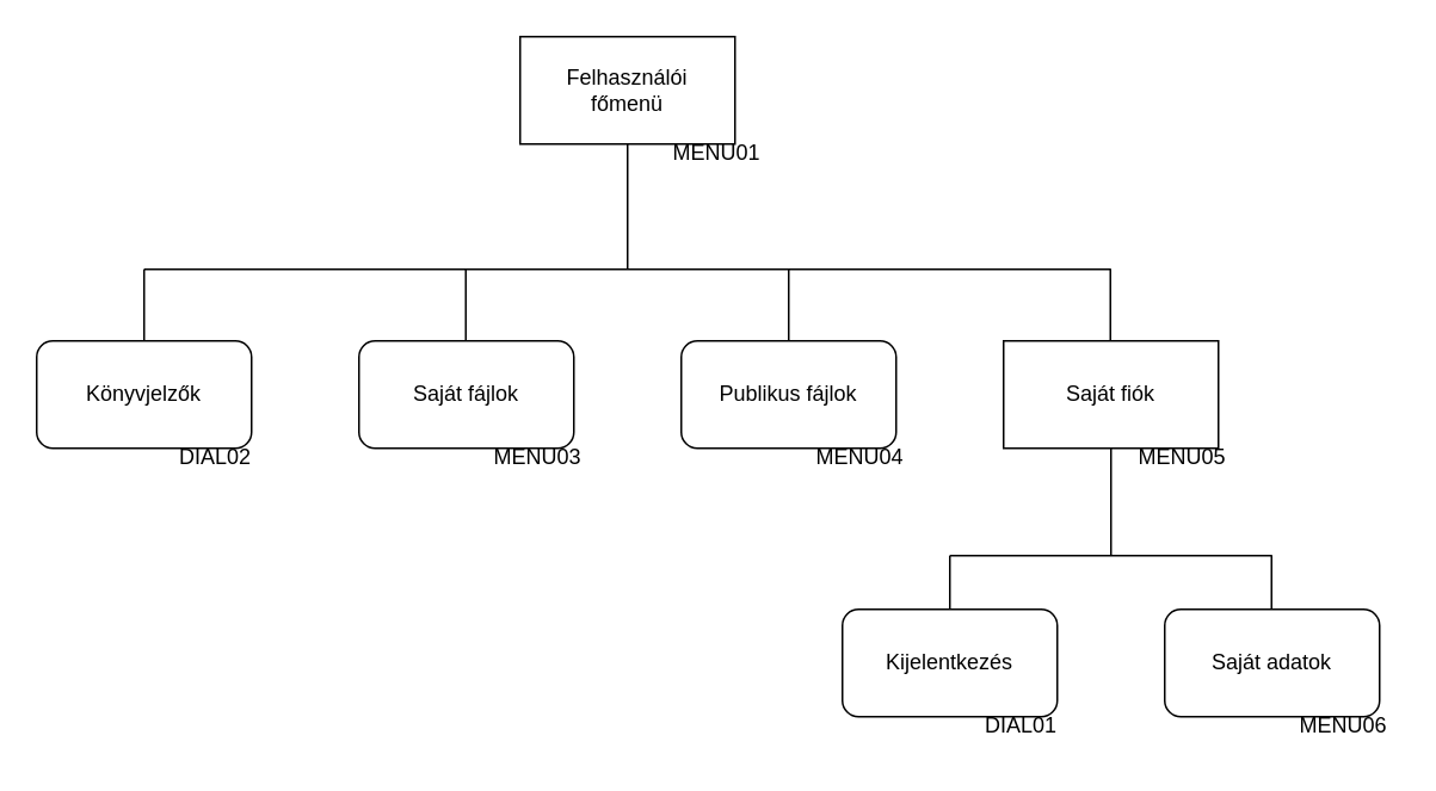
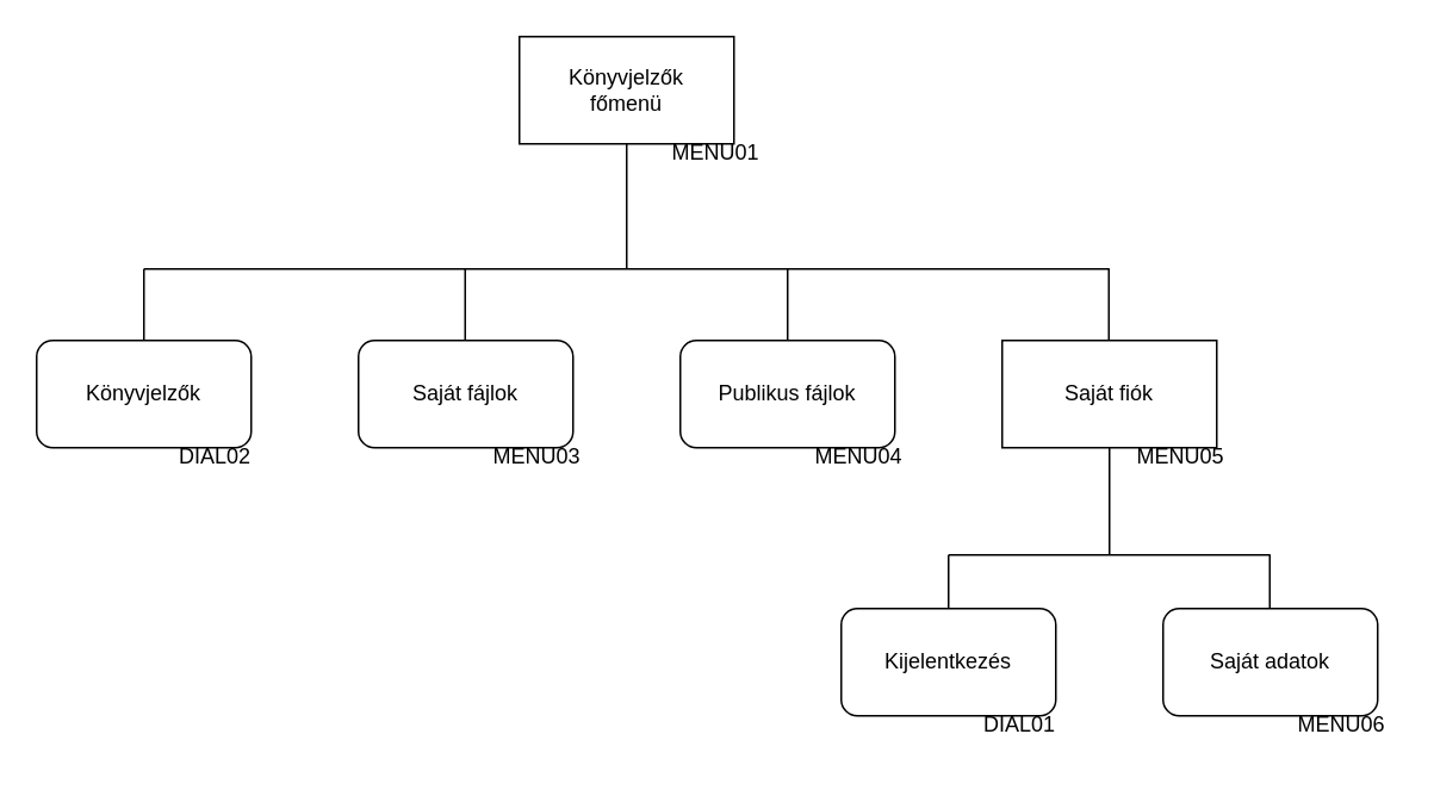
- <mxCell id="2" value="&lt;div&gt;Felhasználói&lt;/div&gt;&lt;div&gt;főmenü&lt;br&gt;&lt;/div&gt;" style="rounded=0;whiteSpace=wrap;html=1;" vertex="1" parent="1"><mxGeometry x="290" y="20" width="120" height="60" as="geometry" /></mxCell>
+ <mxCell id="2" value="&lt;div&gt;Könyvjelzők&lt;/div&gt;&lt;div&gt;főmenü&lt;br&gt;&lt;/div&gt;" style="rounded=0;whiteSpace=wrap;html=1;" vertex="1" parent="1"><mxGeometry x="290" y="20" width="120" height="60" as="geometry" /></mxCell>
